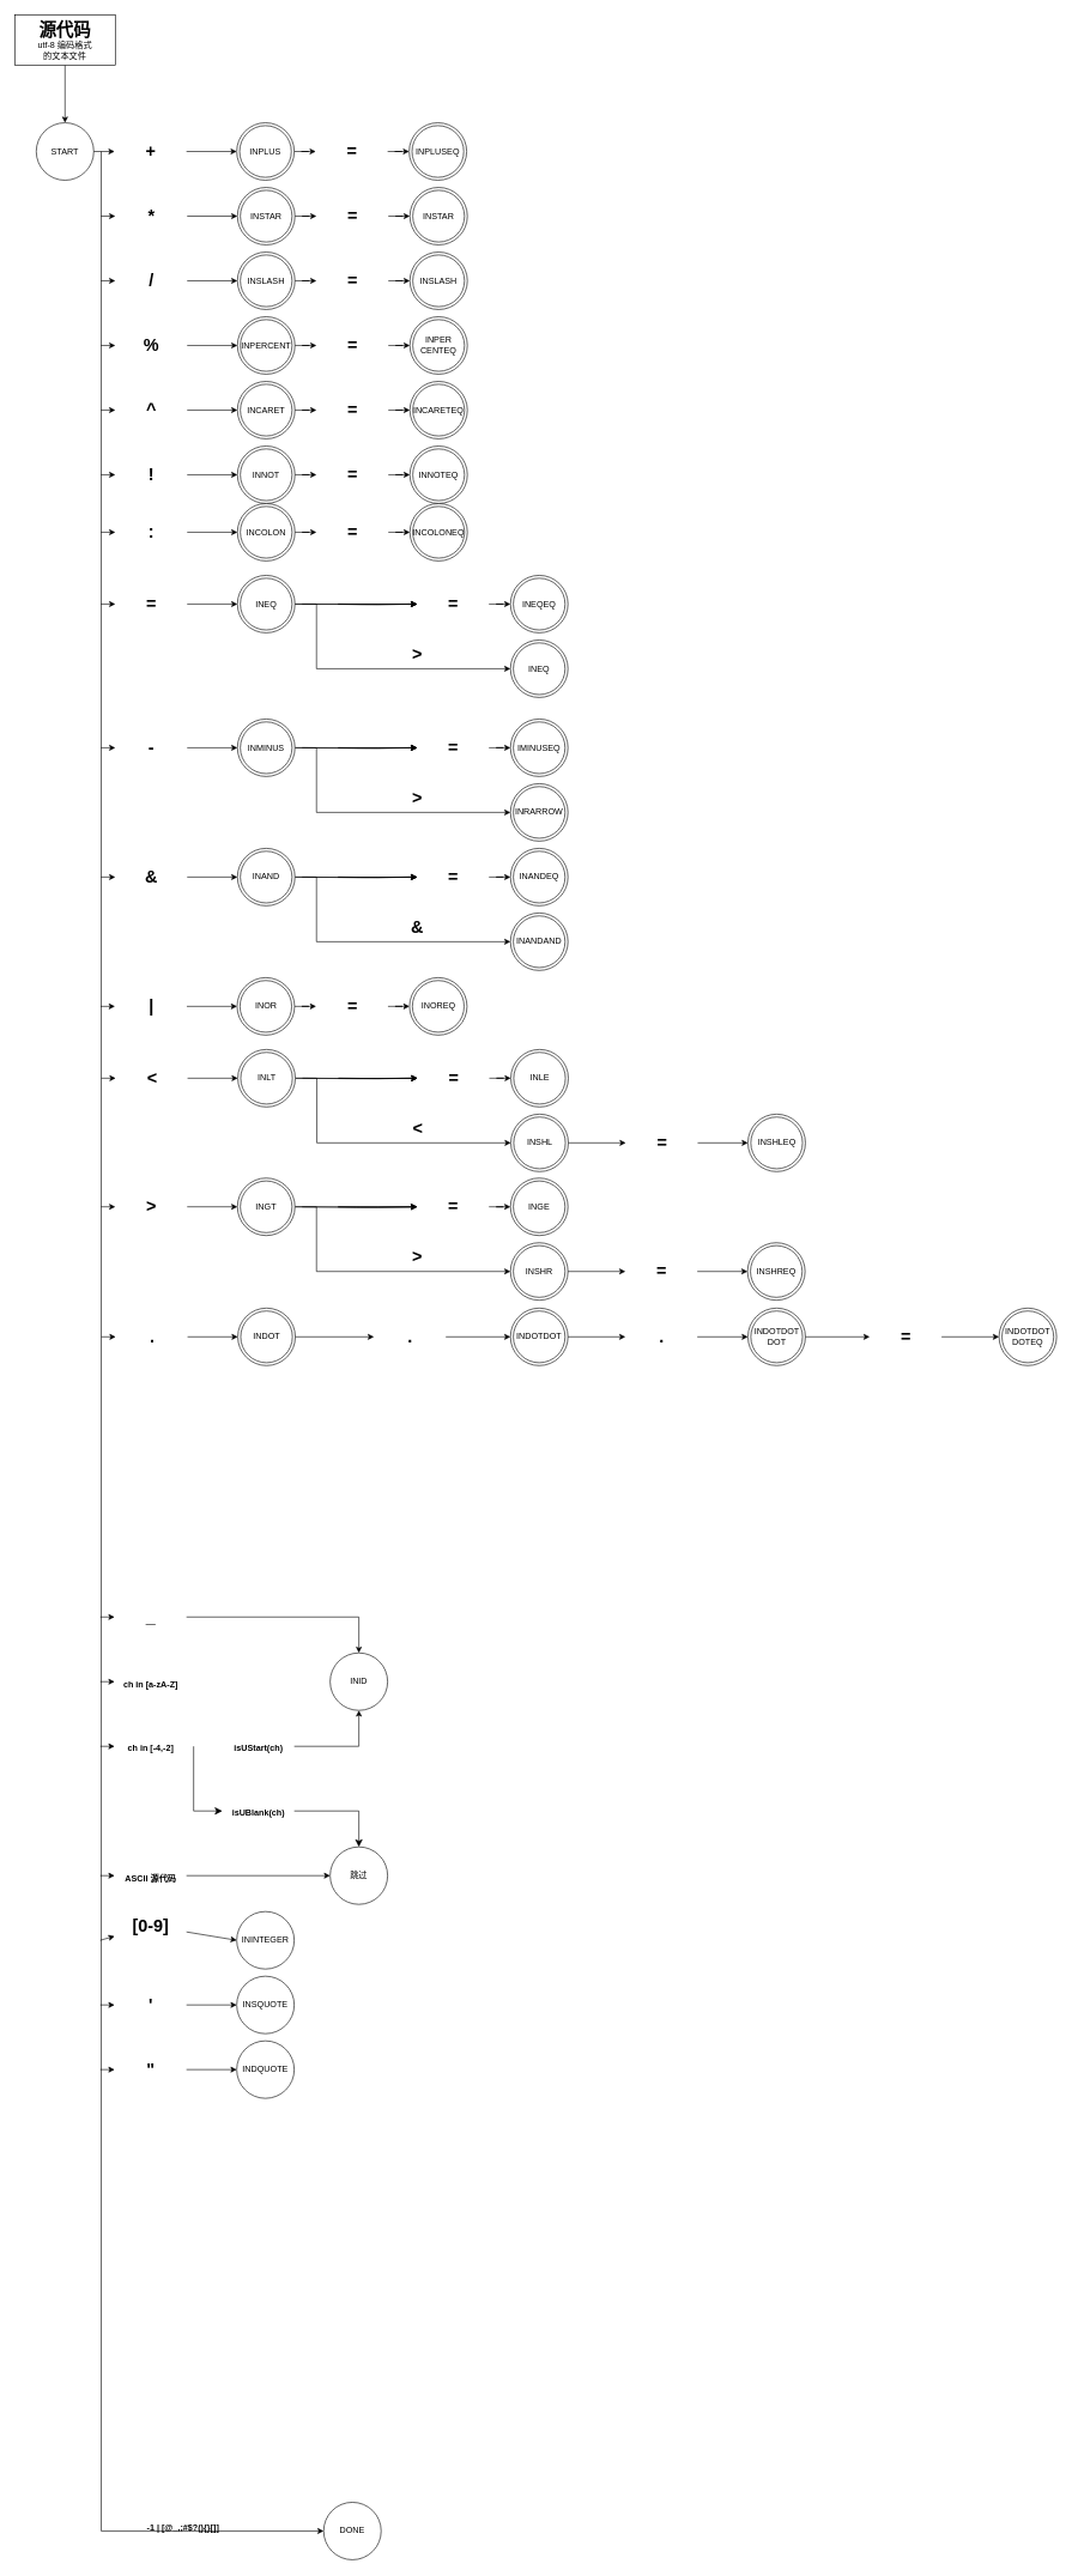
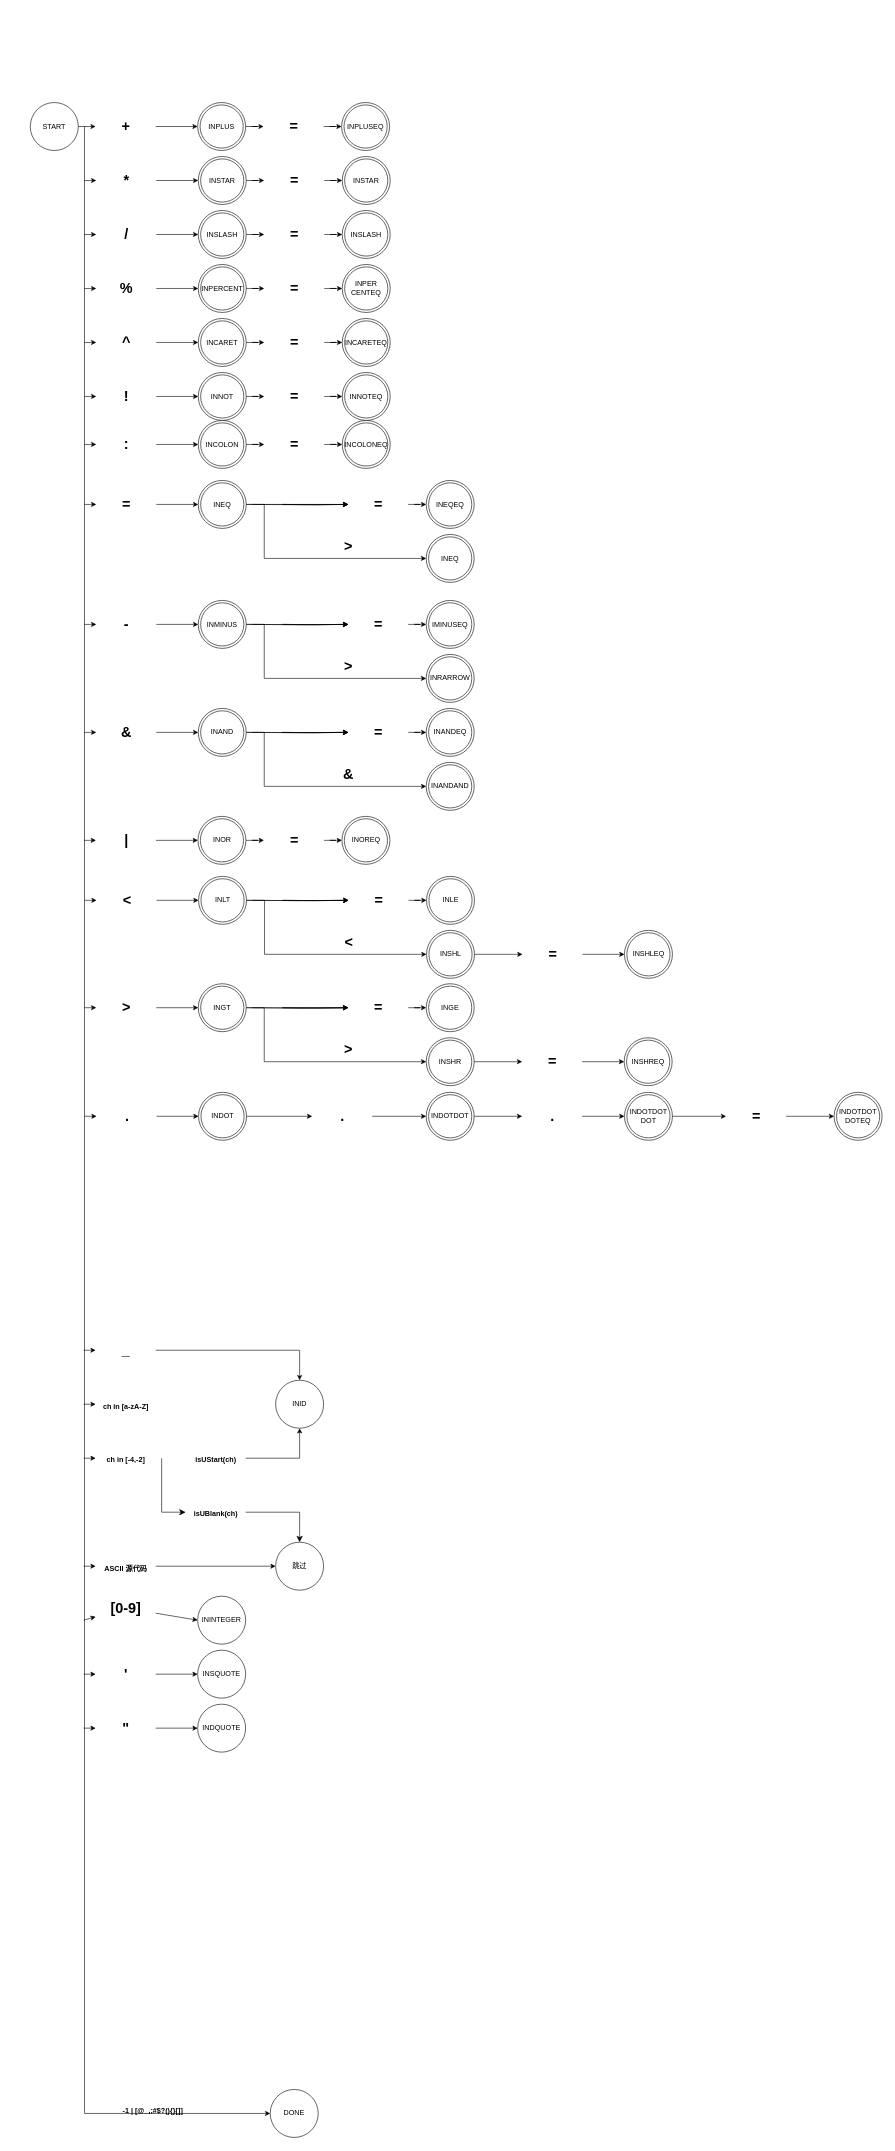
- <mxCell id="2" value="&lt;b&gt;&lt;font style=&quot;font-size: 24px;&quot;&gt;源代码&lt;/font&gt;&lt;/b&gt;&lt;div&gt;utf-8 编码格式&lt;/div&gt;&lt;div&gt;的文本文件&lt;/div&gt;" style="rounded=0;whiteSpace=wrap;html=1;" parent="1" vertex="1"><mxGeometry x="20" y="20" width="140" height="70" as="geometry" /></mxCell>
- <mxCell id="3" value="" style="endArrow=classic;html=1;rounded=0;exitX=0.5;exitY=1;exitDx=0;exitDy=0;" parent="1" source="2" target="4" edge="1"><mxGeometry width="50" height="50" relative="1" as="geometry"><mxPoint x="200" y="90" as="sourcePoint" /><mxPoint x="370" y="270" as="targetPoint" /></mxGeometry></mxCell>
